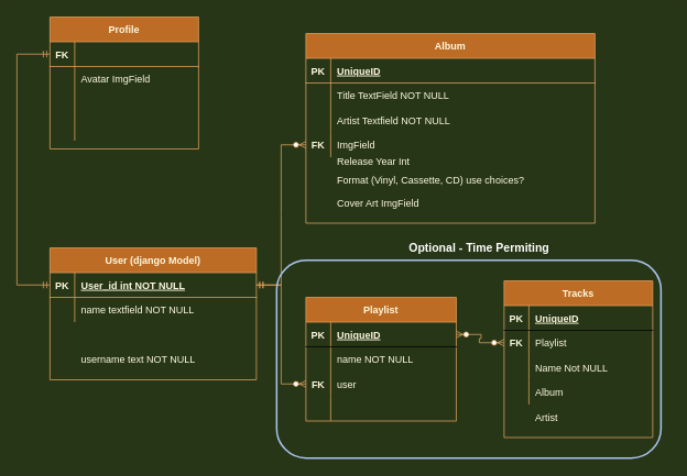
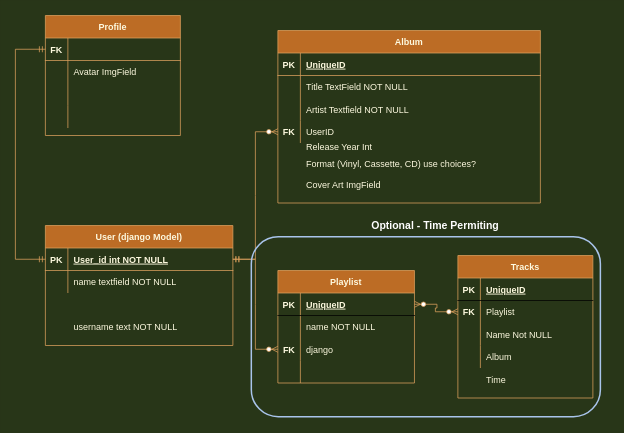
- <mxCell id="37" value="ImgField" style="shape=partialRectangle;connectable=0;fillColor=none;top=0;left=0;bottom=0;right=0;align=left;spacingLeft=6;overflow=hidden;container=0;strokeColor=#DDA15E;fontColor=#FEFAE0;" parent="35" vertex="1"><mxGeometry x="30" width="320" height="30" as="geometry" /></mxCell>
+ <mxCell id="37" value="UserID" style="shape=partialRectangle;connectable=0;fillColor=none;top=0;left=0;bottom=0;right=0;align=left;spacingLeft=6;overflow=hidden;container=0;strokeColor=#DDA15E;fontColor=#FEFAE0;" parent="35" vertex="1"><mxGeometry x="30" width="320" height="30" as="geometry" /></mxCell>
- <mxCell id="54" value="user" style="shape=partialRectangle;connectable=0;fillColor=none;top=0;left=0;bottom=0;right=0;align=left;spacingLeft=6;overflow=hidden;fontColor=#FEFAE0;" parent="52" vertex="1"><mxGeometry x="30" width="152.118" height="30" as="geometry" /></mxCell>
+ <mxCell id="54" value="django" style="shape=partialRectangle;connectable=0;fillColor=none;top=0;left=0;bottom=0;right=0;align=left;spacingLeft=6;overflow=hidden;fontColor=#FEFAE0;" parent="52" vertex="1"><mxGeometry x="30" width="152.118" height="30" as="geometry" /></mxCell>
- <mxCell id="75" value="Artist" style="shape=partialRectangle;connectable=0;fillColor=none;top=0;left=0;bottom=0;right=0;align=left;spacingLeft=6;overflow=hidden;fontColor=#FEFAE0;" parent="60" vertex="1"><mxGeometry x="30" y="150" width="150" height="30" as="geometry" /></mxCell>
+ <mxCell id="75" value="Time" style="shape=partialRectangle;connectable=0;fillColor=none;top=0;left=0;bottom=0;right=0;align=left;spacingLeft=6;overflow=hidden;fontColor=#FEFAE0;" parent="60" vertex="1"><mxGeometry x="30" y="150" width="150" height="30" as="geometry" /></mxCell>
